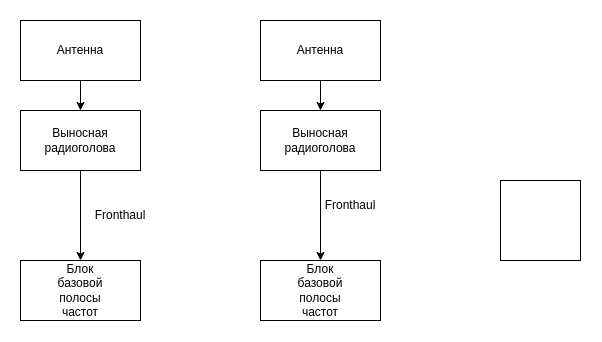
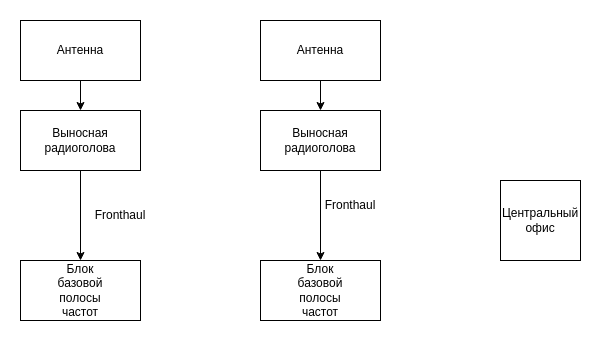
+ <mxCell id="21" value="Центральный офис" style="text;html=1;align=center;verticalAlign=middle;whiteSpace=wrap;rounded=0;" vertex="1" parent="1"><mxGeometry x="510" y="205" width="60" height="30" as="geometry" /></mxCell>
